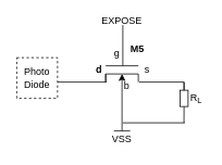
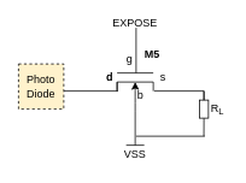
- <mxCell id="19" value="Photo Diode" style="whiteSpace=wrap;html=1;aspect=fixed;dashed=1;" vertex="1" parent="1"><mxGeometry x="20" y="70" width="50" height="50" as="geometry" /></mxCell>
+ <mxCell id="19" value="Photo Diode" style="whiteSpace=wrap;html=1;aspect=fixed;dashed=1;fillColor=#fff2cc;" vertex="1" parent="1"><mxGeometry x="20" y="70" width="50" height="50" as="geometry" /></mxCell>
